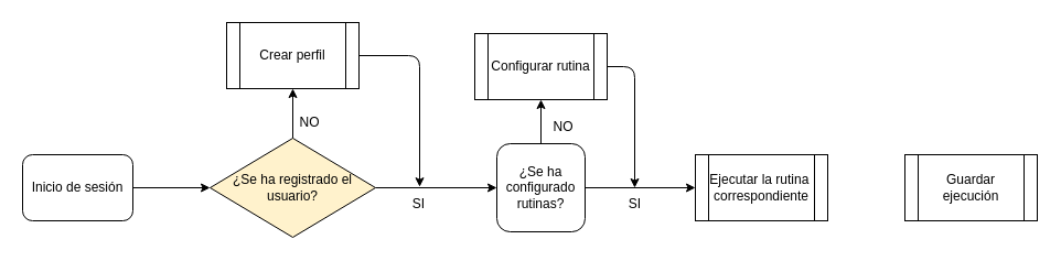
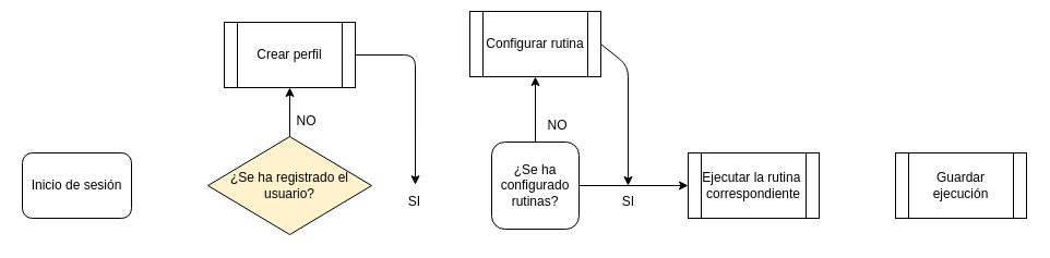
- <mxCell id="17" value="Configurar rutina" style="shape=process;whiteSpace=wrap;html=1;backgroundOutline=1;rounded=0;" parent="1" vertex="1"><mxGeometry x="430" y="30" width="120" height="60" as="geometry" /></mxCell>
+ <mxCell id="17" value="Configurar rutina" style="shape=process;whiteSpace=wrap;html=1;backgroundOutline=1;rounded=0;" parent="1" vertex="1"><mxGeometry x="430" y="10" width="120" height="60" as="geometry" /></mxCell>
- <mxCell id="2" value="" style="edgeStyle=none;html=1;" parent="1" source="3" target="6" edge="1"><mxGeometry relative="1" as="geometry" /></mxCell>
- <mxCell id="4" value="" style="edgeStyle=none;html=1;entryX=0;entryY=0.5;entryDx=0;entryDy=0;" parent="1" source="6" target="14" edge="1"><mxGeometry relative="1" as="geometry"><mxPoint x="480" y="170" as="targetPoint" /></mxGeometry></mxCell>
